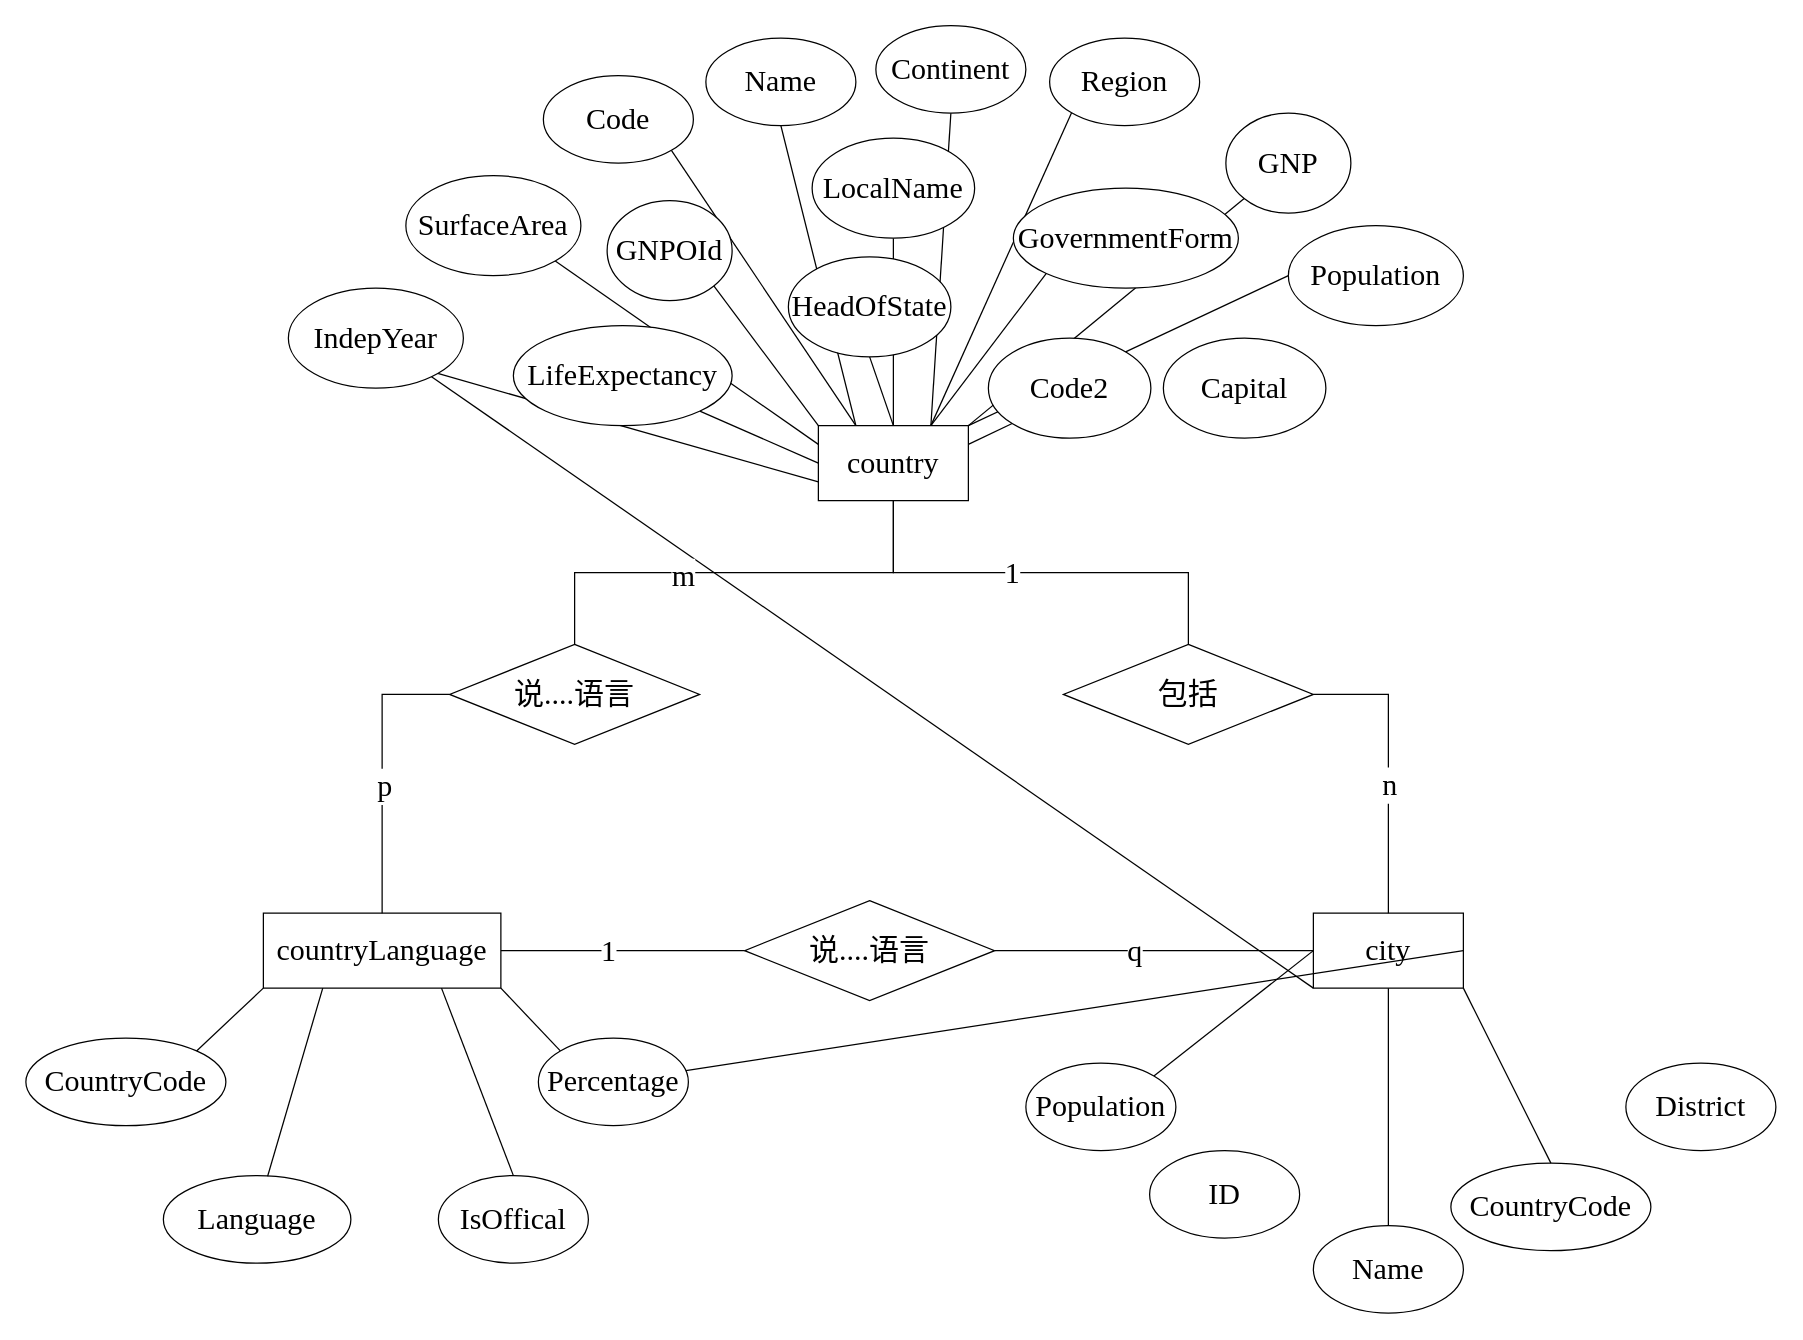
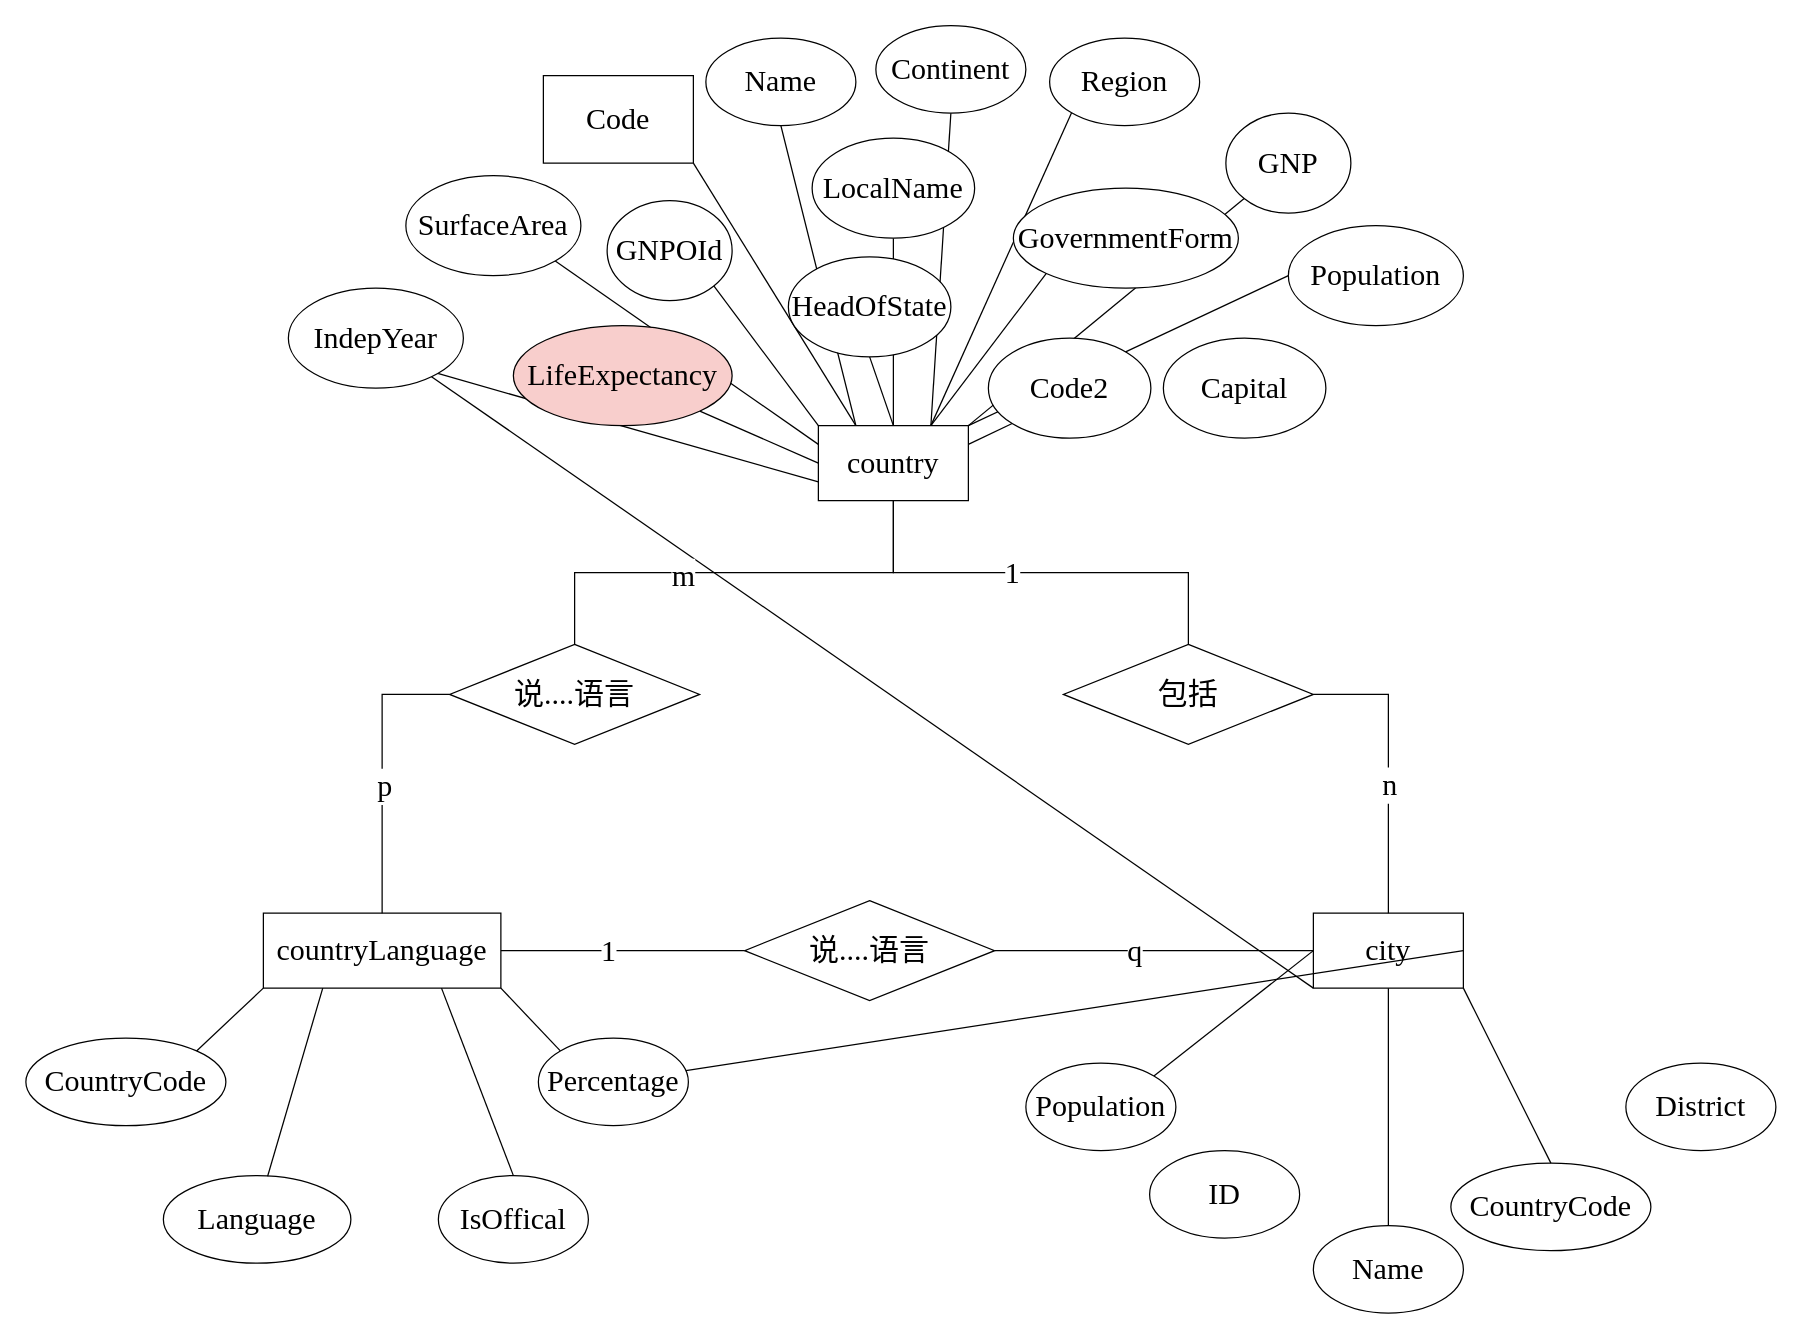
- <mxCell id="20" value="Code" style="ellipse;whiteSpace=wrap;html=1;fontFamily=Times New Roman;fontSize=24;" vertex="1" parent="1"><mxGeometry x="434" y="60" width="120" height="70" as="geometry" /></mxCell>
+ <mxCell id="20" value="Code" style="whiteSpace=wrap;html=1;fontFamily=Times New Roman;fontSize=24;rounded=0;" vertex="1" parent="1"><mxGeometry x="434" y="60" width="120" height="70" as="geometry" /></mxCell>
- <mxCell id="27" value="&lt;span style=&quot;text-align: left;&quot;&gt;&lt;font style=&quot;font-size: 24px;&quot;&gt;LifeExpectancy&lt;/font&gt;&lt;/span&gt;" style="ellipse;whiteSpace=wrap;html=1;fontFamily=Times New Roman;fontSize=24;" vertex="1" parent="1"><mxGeometry x="410" y="260" width="175" height="80" as="geometry" /></mxCell>
+ <mxCell id="27" value="&lt;span style=&quot;text-align: left;&quot;&gt;&lt;font style=&quot;font-size: 24px;&quot;&gt;LifeExpectancy&lt;/font&gt;&lt;/span&gt;" style="ellipse;whiteSpace=wrap;html=1;fontFamily=Times New Roman;fontSize=24;fillColor=#f8cecc;" vertex="1" parent="1"><mxGeometry x="410" y="260" width="175" height="80" as="geometry" /></mxCell>
